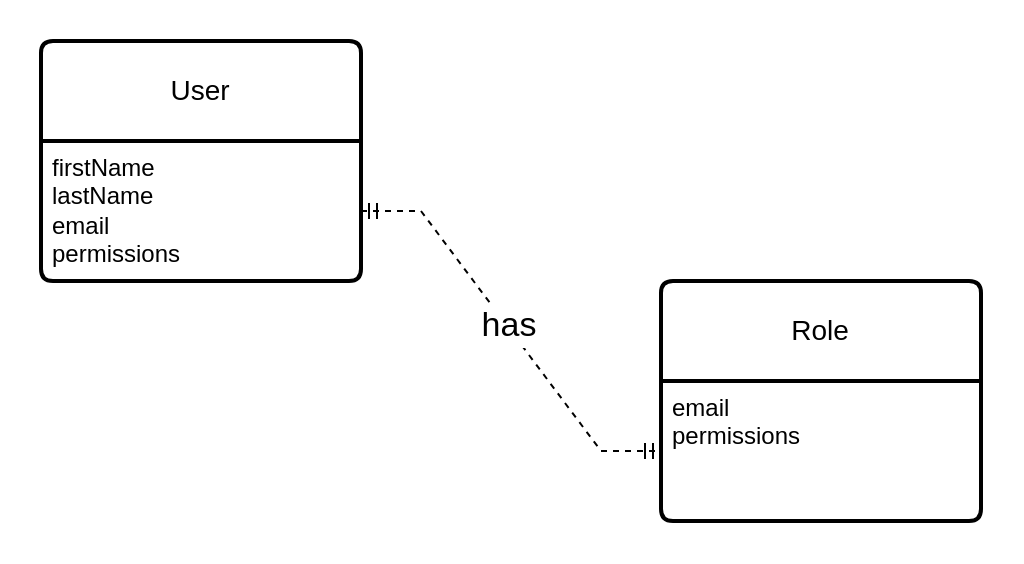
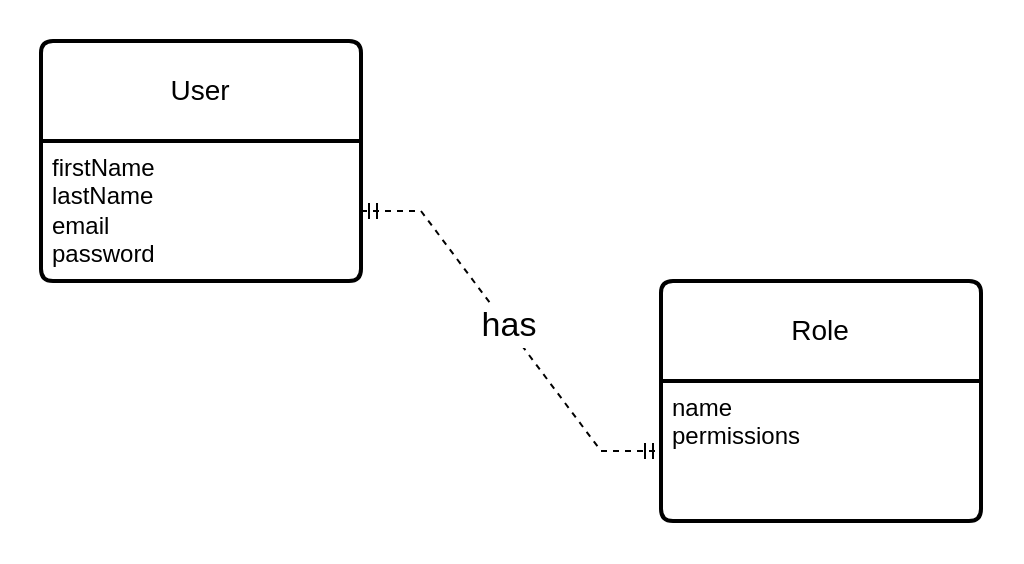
- <mxCell id="3" value="firstName&lt;div&gt;lastName&lt;/div&gt;&lt;div&gt;email&lt;/div&gt;&lt;div&gt;permissions&lt;/div&gt;&lt;div&gt;&lt;br&gt;&lt;/div&gt;&lt;div&gt;&lt;br&gt;&lt;/div&gt;" style="align=left;strokeColor=none;fillColor=none;spacingLeft=4;fontSize=12;verticalAlign=top;resizable=0;rotatable=0;part=1;html=1;" vertex="1" parent="2"><mxGeometry y="50" width="160" height="70" as="geometry" /></mxCell>
+ <mxCell id="3" value="firstName&lt;div&gt;lastName&lt;/div&gt;&lt;div&gt;email&lt;/div&gt;&lt;div&gt;password&lt;/div&gt;&lt;div&gt;&lt;br&gt;&lt;/div&gt;&lt;div&gt;&lt;br&gt;&lt;/div&gt;" style="align=left;strokeColor=none;fillColor=none;spacingLeft=4;fontSize=12;verticalAlign=top;resizable=0;rotatable=0;part=1;html=1;" vertex="1" parent="2"><mxGeometry y="50" width="160" height="70" as="geometry" /></mxCell>
- <mxCell id="5" value="&lt;div&gt;email&lt;/div&gt;&lt;div&gt;permissions&lt;/div&gt;&lt;div&gt;&lt;br&gt;&lt;/div&gt;" style="align=left;strokeColor=none;fillColor=none;spacingLeft=4;fontSize=12;verticalAlign=top;resizable=0;rotatable=0;part=1;html=1;" vertex="1" parent="4"><mxGeometry y="50" width="160" height="70" as="geometry" /></mxCell>
+ <mxCell id="5" value="&lt;div&gt;name&lt;/div&gt;&lt;div&gt;permissions&lt;/div&gt;&lt;div&gt;&lt;br&gt;&lt;/div&gt;" style="align=left;strokeColor=none;fillColor=none;spacingLeft=4;fontSize=12;verticalAlign=top;resizable=0;rotatable=0;part=1;html=1;" vertex="1" parent="4"><mxGeometry y="50" width="160" height="70" as="geometry" /></mxCell>
